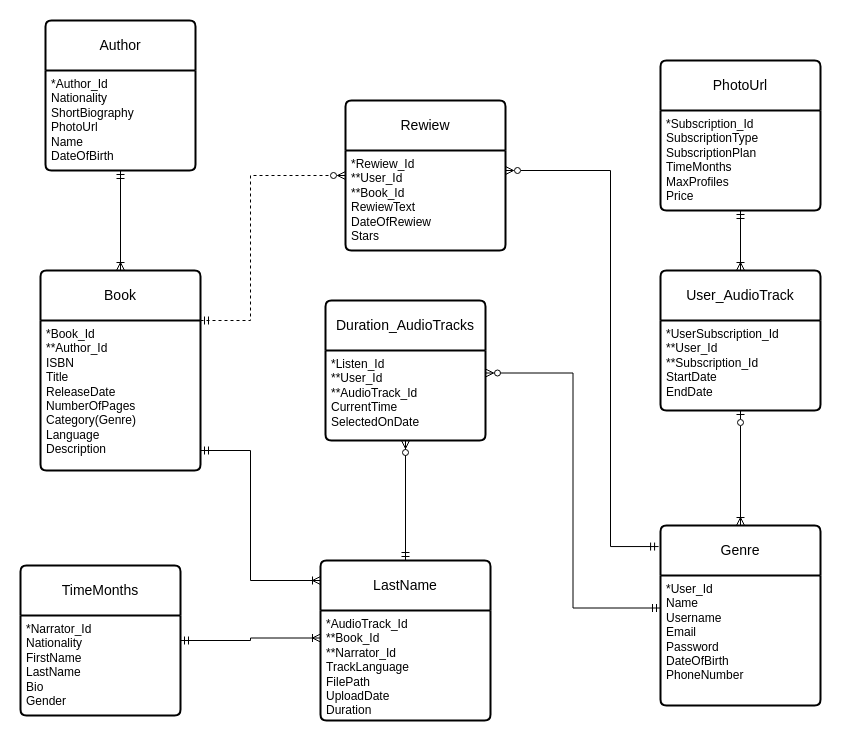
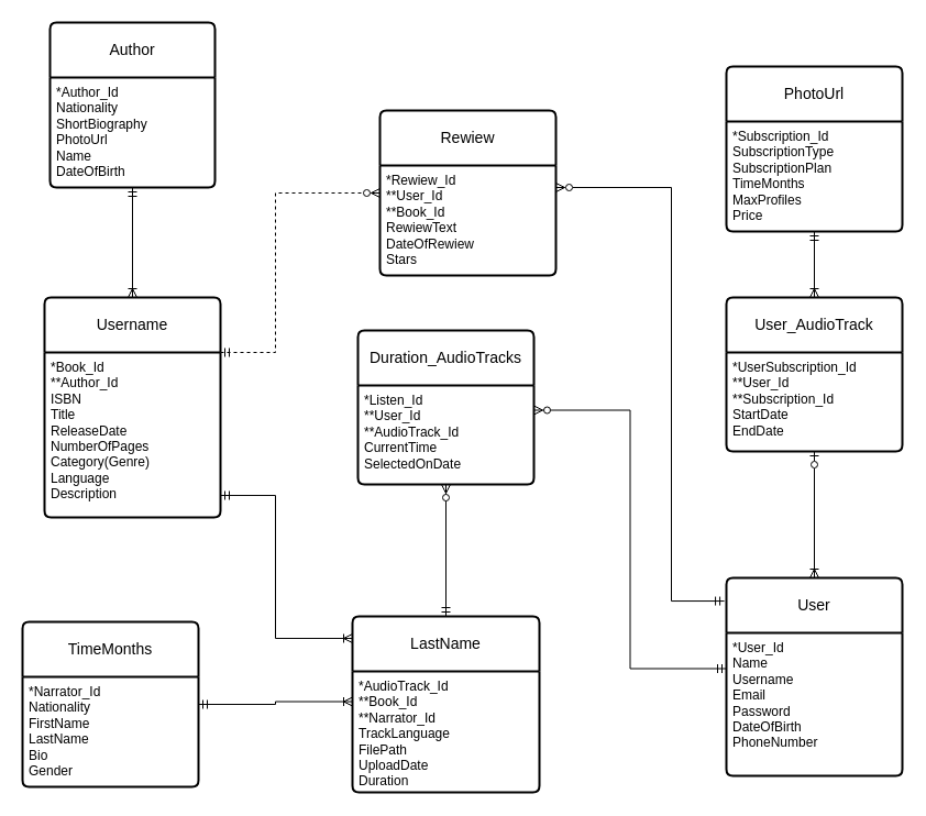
- <mxCell id="2" value="Book" style="swimlane;childLayout=stackLayout;horizontal=1;startSize=50;horizontalStack=0;rounded=1;fontSize=14;fontStyle=0;strokeWidth=2;resizeParent=0;resizeLast=1;shadow=0;dashed=0;align=center;arcSize=4;whiteSpace=wrap;html=1;" parent="1" vertex="1"><mxGeometry x="40" y="270" width="160" height="200" as="geometry"><mxRectangle x="510" y="90" width="80" height="50" as="alternateBounds" /></mxGeometry></mxCell>
+ <mxCell id="2" value="Username" style="swimlane;childLayout=stackLayout;horizontal=1;startSize=50;horizontalStack=0;rounded=1;fontSize=14;fontStyle=0;strokeWidth=2;resizeParent=0;resizeLast=1;shadow=0;dashed=0;align=center;arcSize=4;whiteSpace=wrap;html=1;" parent="1" vertex="1"><mxGeometry x="40" y="270" width="160" height="200" as="geometry"><mxRectangle x="510" y="90" width="80" height="50" as="alternateBounds" /></mxGeometry></mxCell>
- <mxCell id="10" value="Genre" style="swimlane;childLayout=stackLayout;horizontal=1;startSize=50;horizontalStack=0;rounded=1;fontSize=14;fontStyle=0;strokeWidth=2;resizeParent=0;resizeLast=1;shadow=0;dashed=0;align=center;arcSize=4;whiteSpace=wrap;html=1;" parent="1" vertex="1"><mxGeometry x="660" y="525" width="160" height="180" as="geometry"><mxRectangle x="570" y="290" width="70" height="50" as="alternateBounds" /></mxGeometry></mxCell>
+ <mxCell id="10" value="User" style="swimlane;childLayout=stackLayout;horizontal=1;startSize=50;horizontalStack=0;rounded=1;fontSize=14;fontStyle=0;strokeWidth=2;resizeParent=0;resizeLast=1;shadow=0;dashed=0;align=center;arcSize=4;whiteSpace=wrap;html=1;" parent="1" vertex="1"><mxGeometry x="660" y="525" width="160" height="180" as="geometry"><mxRectangle x="570" y="290" width="70" height="50" as="alternateBounds" /></mxGeometry></mxCell>
